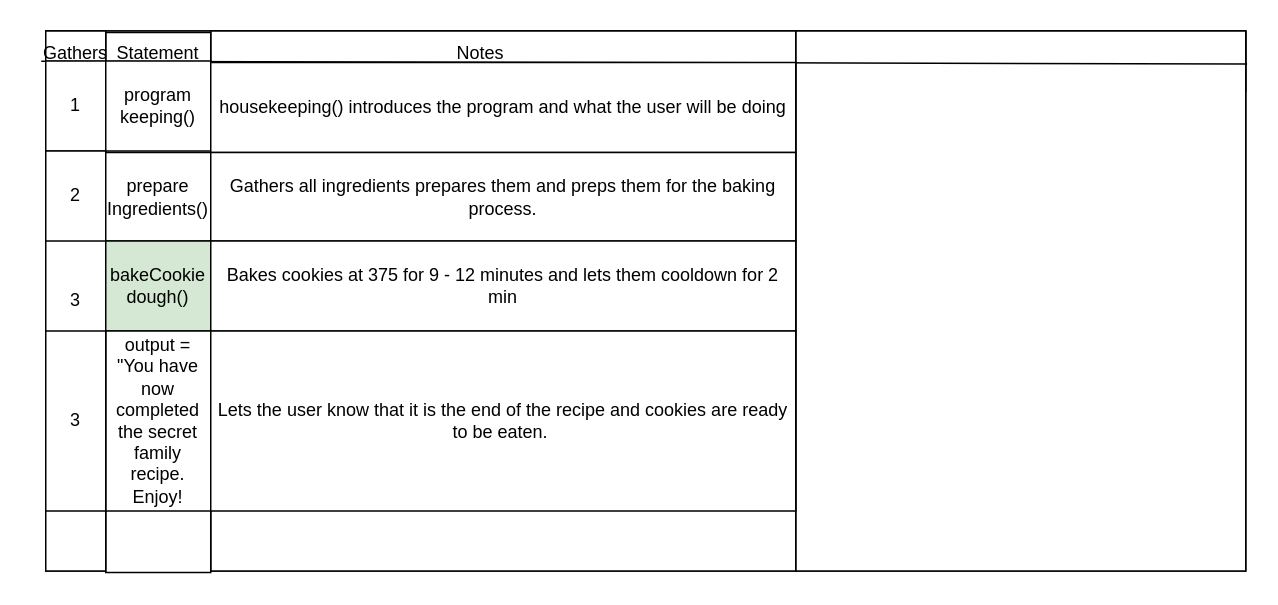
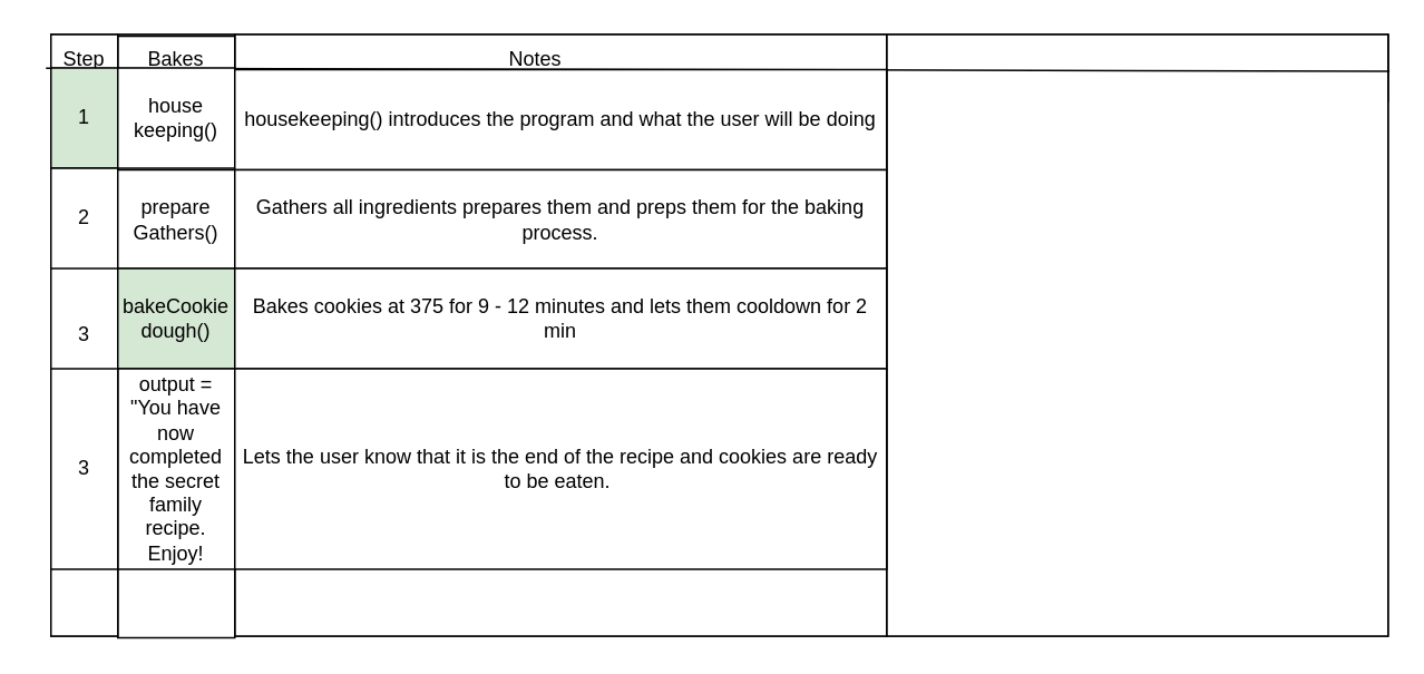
- <mxCell id="11" value="Gathers" style="text;html=1;strokeColor=none;fillColor=none;align=center;verticalAlign=middle;whiteSpace=wrap;rounded=0;" vertex="1" parent="1"><mxGeometry x="20" y="20" width="60" height="30" as="geometry" /></mxCell>
+ <mxCell id="11" value="Step" style="text;html=1;strokeColor=none;fillColor=none;align=center;verticalAlign=middle;whiteSpace=wrap;rounded=0;" vertex="1" parent="1"><mxGeometry x="20" y="20" width="60" height="30" as="geometry" /></mxCell>
- <mxCell id="10" value="Statement" style="text;html=1;strokeColor=none;fillColor=none;align=center;verticalAlign=middle;whiteSpace=wrap;rounded=0;" vertex="1" parent="1"><mxGeometry x="75" y="20" width="60" height="30" as="geometry" /></mxCell>
+ <mxCell id="10" value="Bakes" style="text;html=1;strokeColor=none;fillColor=none;align=center;verticalAlign=middle;whiteSpace=wrap;rounded=0;" vertex="1" parent="1"><mxGeometry x="75" y="20" width="60" height="30" as="geometry" /></mxCell>
- <mxCell id="12" value="1" style="rounded=0;whiteSpace=wrap;html=1;" vertex="1" parent="1"><mxGeometry x="30" y="40" width="40" height="60" as="geometry" /></mxCell>
+ <mxCell id="12" value="1" style="rounded=0;whiteSpace=wrap;html=1;fillColor=#d5e8d4;" vertex="1" parent="1"><mxGeometry x="30" y="40" width="40" height="60" as="geometry" /></mxCell>
- <mxCell id="14" value="program&lt;br&gt;keeping()" style="rounded=0;whiteSpace=wrap;html=1;" vertex="1" parent="1"><mxGeometry x="70" y="40" width="70" height="60" as="geometry" /></mxCell>
+ <mxCell id="14" value="house&lt;br&gt;keeping()" style="rounded=0;whiteSpace=wrap;html=1;" vertex="1" parent="1"><mxGeometry x="70" y="40" width="70" height="60" as="geometry" /></mxCell>
- <mxCell id="16" value="prepare&lt;br&gt;Ingredients()" style="rounded=0;whiteSpace=wrap;html=1;" vertex="1" parent="1"><mxGeometry x="70" y="101" width="70" height="59" as="geometry" /></mxCell>
+ <mxCell id="16" value="prepare&lt;br&gt;Gathers()" style="rounded=0;whiteSpace=wrap;html=1;" vertex="1" parent="1"><mxGeometry x="70" y="101" width="70" height="59" as="geometry" /></mxCell>
